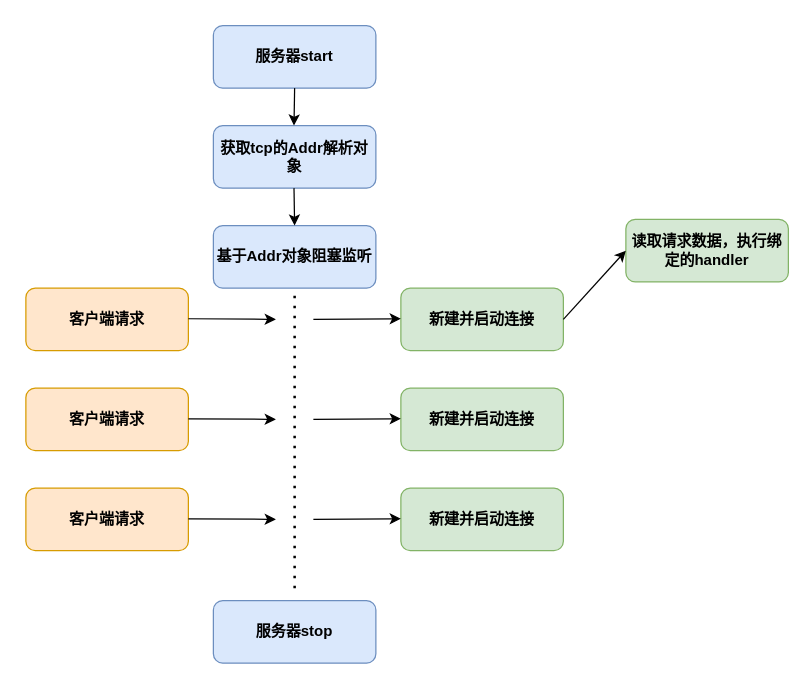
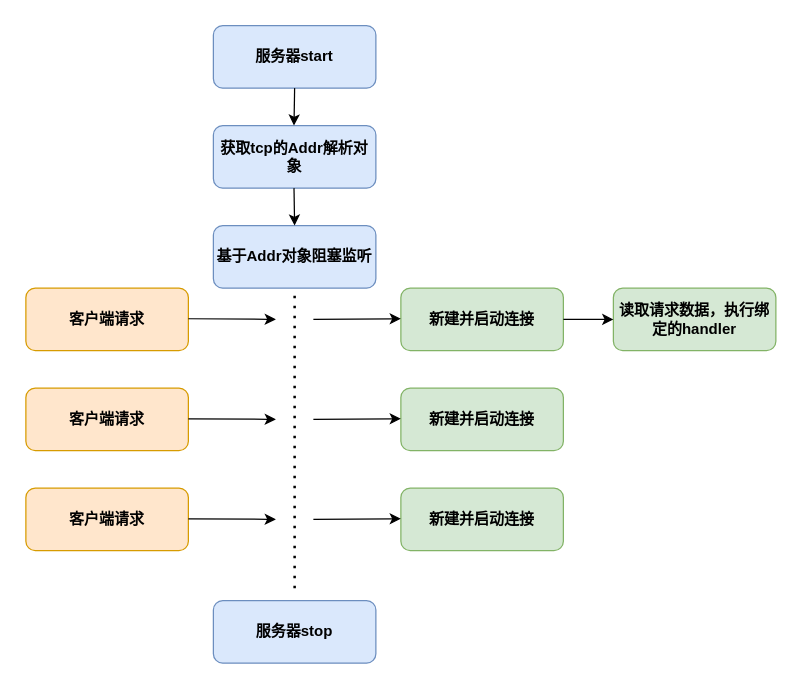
- <mxCell id="21" value="&lt;b&gt;读取请求数据，执行绑定的handler&lt;/b&gt;" style="rounded=1;whiteSpace=wrap;html=1;fillColor=#d5e8d4;strokeColor=#82b366;" vertex="1" parent="1"><mxGeometry x="500" y="175" width="130" height="50" as="geometry" /></mxCell>
+ <mxCell id="21" value="&lt;b&gt;读取请求数据，执行绑定的handler&lt;/b&gt;" style="rounded=1;whiteSpace=wrap;html=1;fillColor=#d5e8d4;strokeColor=#82b366;" vertex="1" parent="1"><mxGeometry x="490" y="230" width="130" height="50" as="geometry" /></mxCell>
